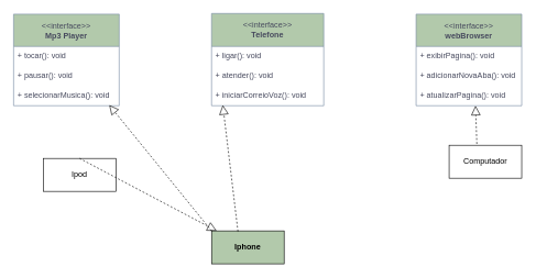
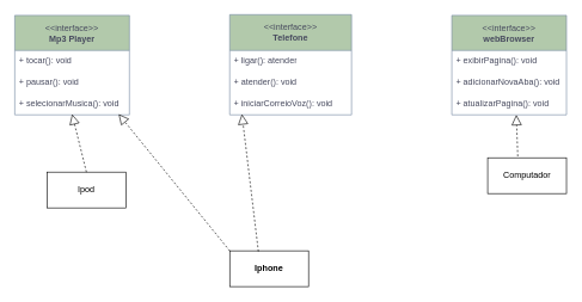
- <mxCell id="7" value="+ ligar(): void" style="text;strokeColor=none;fillColor=none;align=left;verticalAlign=middle;spacingLeft=4;spacingRight=4;overflow=hidden;points=[[0,0.5],[1,0.5]];portConstraint=eastwest;rotatable=0;whiteSpace=wrap;html=1;labelBackgroundColor=none;fontColor=#46495D;" vertex="1" parent="6"><mxGeometry y="50" width="170" height="30" as="geometry" /></mxCell>
+ <mxCell id="7" value="+ ligar(): atender" style="text;strokeColor=none;fillColor=none;align=left;verticalAlign=middle;spacingLeft=4;spacingRight=4;overflow=hidden;points=[[0,0.5],[1,0.5]];portConstraint=eastwest;rotatable=0;whiteSpace=wrap;html=1;labelBackgroundColor=none;fontColor=#46495D;" vertex="1" parent="6"><mxGeometry y="50" width="170" height="30" as="geometry" /></mxCell>
- <mxCell id="15" value="" style="endArrow=block;dashed=1;endFill=0;endSize=12;html=1;rounded=0;exitX=0.5;exitY=0;exitDx=0;exitDy=0;" edge="1" parent="1" source="14" target="18"><mxGeometry width="160" relative="1" as="geometry"><mxPoint x="30" y="220" as="sourcePoint" /><mxPoint x="100" y="170" as="targetPoint" /></mxGeometry></mxCell>
+ <mxCell id="15" value="" style="endArrow=block;dashed=1;endFill=0;endSize=12;html=1;rounded=0;exitX=0.5;exitY=0;exitDx=0;exitDy=0;entryX=0.5;entryY=0.967;entryDx=0;entryDy=0;entryPerimeter=0;" edge="1" parent="1" source="14" target="5"><mxGeometry width="160" relative="1" as="geometry"><mxPoint x="30" y="220" as="sourcePoint" /><mxPoint x="100" y="170" as="targetPoint" /></mxGeometry></mxCell>
- <mxCell id="18" value="&lt;b&gt;Iphone&lt;/b&gt;" style="html=1;whiteSpace=wrap;fillColor=#b2c9ab;" vertex="1" parent="1"><mxGeometry x="320" y="350" width="110" height="50" as="geometry" /></mxCell>
+ <mxCell id="18" value="&lt;b&gt;Iphone&lt;/b&gt;" style="html=1;whiteSpace=wrap;" vertex="1" parent="1"><mxGeometry x="320" y="350" width="110" height="50" as="geometry" /></mxCell>
